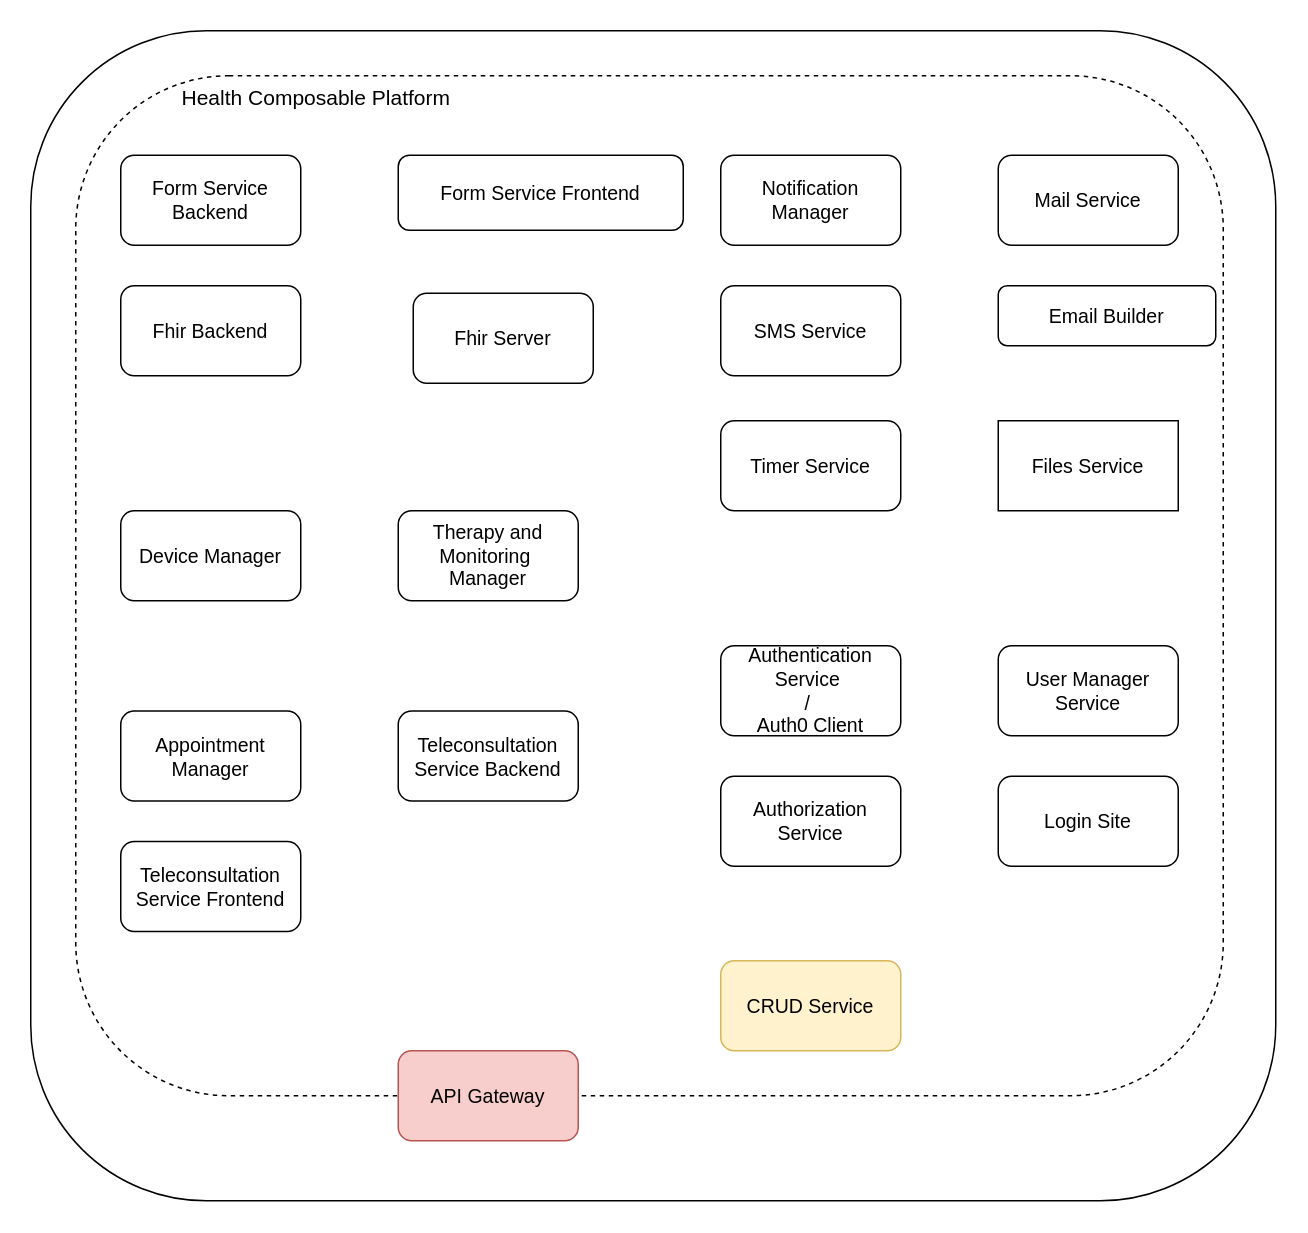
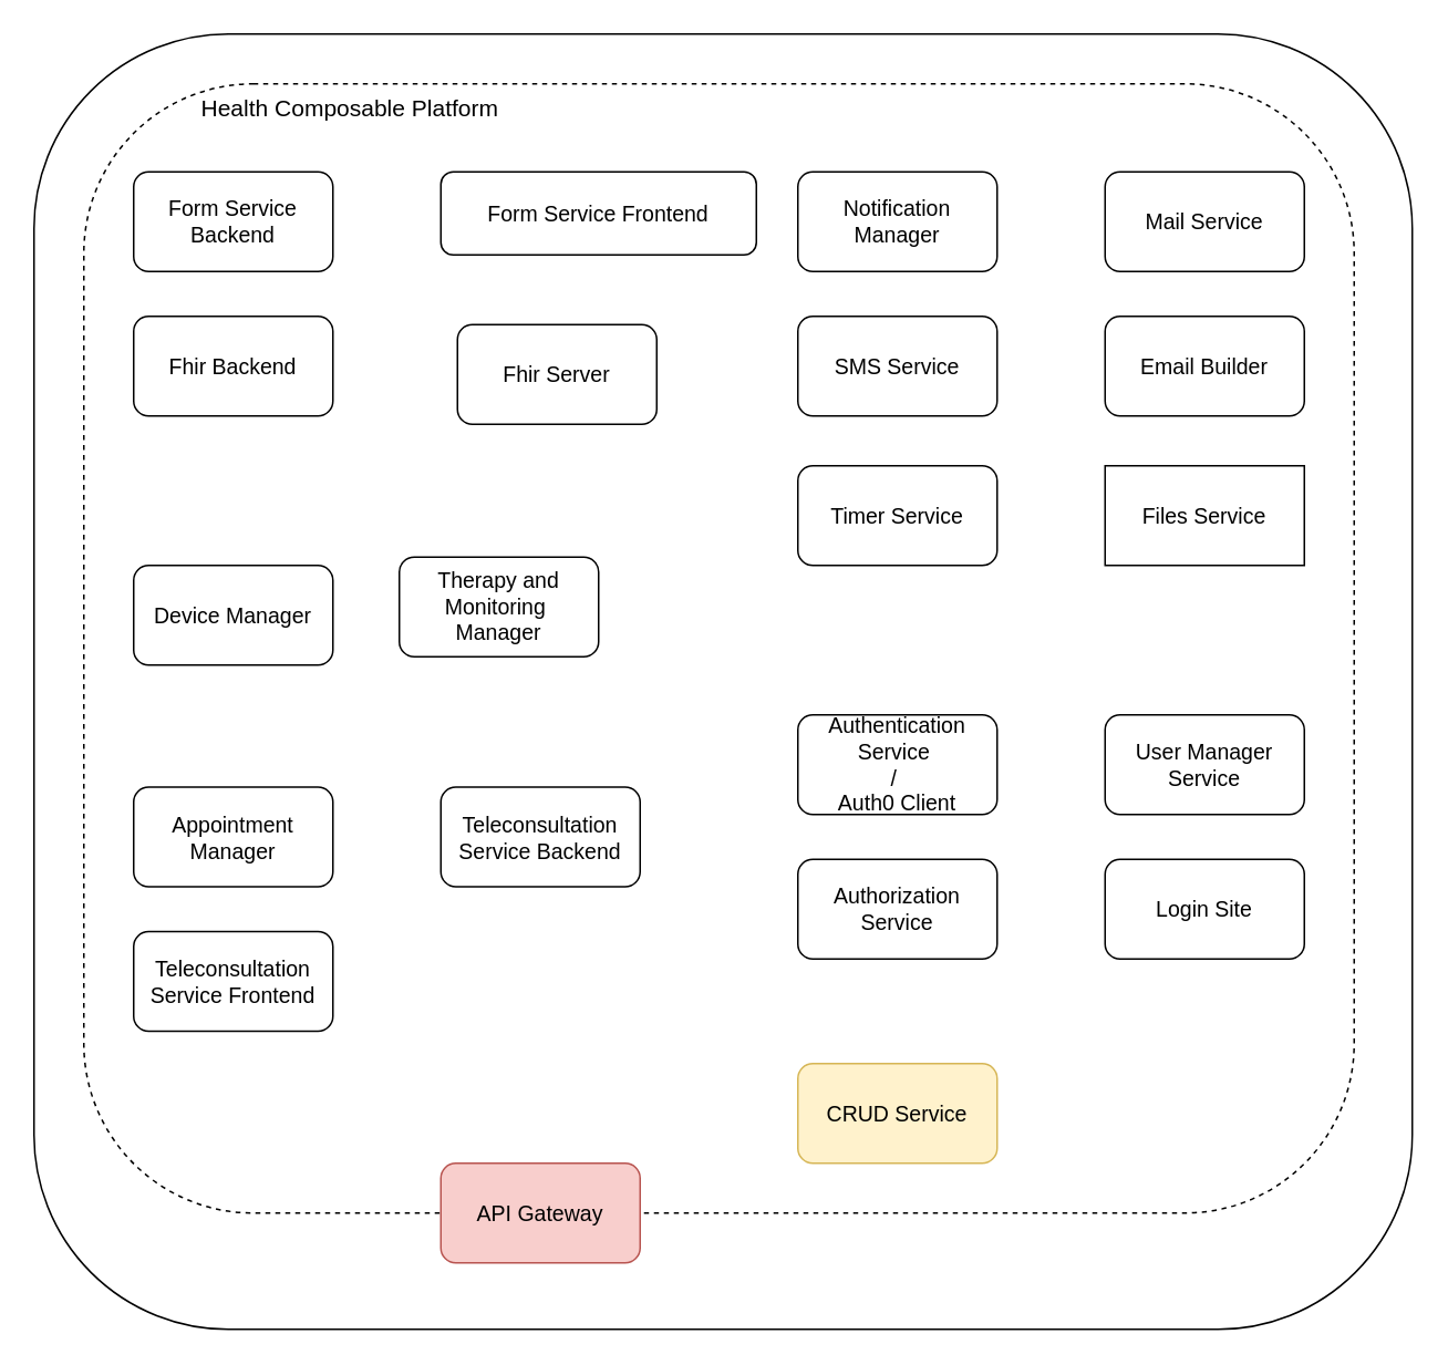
- <mxCell id="18" value="Email Builder" style="rounded=1;whiteSpace=wrap;html=1;fontSize=13;" vertex="1" parent="1"><mxGeometry x="665" y="190" width="145" height="40" as="geometry" /></mxCell>
+ <mxCell id="18" value="Email Builder" style="rounded=1;whiteSpace=wrap;html=1;fontSize=13;" vertex="1" parent="1"><mxGeometry x="665" y="190" width="120" height="60" as="geometry" /></mxCell>
- <mxCell id="7" value="Therapy and Monitoring&amp;nbsp; Manager" style="rounded=1;whiteSpace=wrap;html=1;fontSize=13;" vertex="1" parent="1"><mxGeometry x="265" y="340" width="120" height="60" as="geometry" /></mxCell>
+ <mxCell id="7" value="Therapy and Monitoring&amp;nbsp; Manager" style="rounded=1;whiteSpace=wrap;html=1;fontSize=13;" vertex="1" parent="1"><mxGeometry x="240" y="335" width="120" height="60" as="geometry" /></mxCell>
